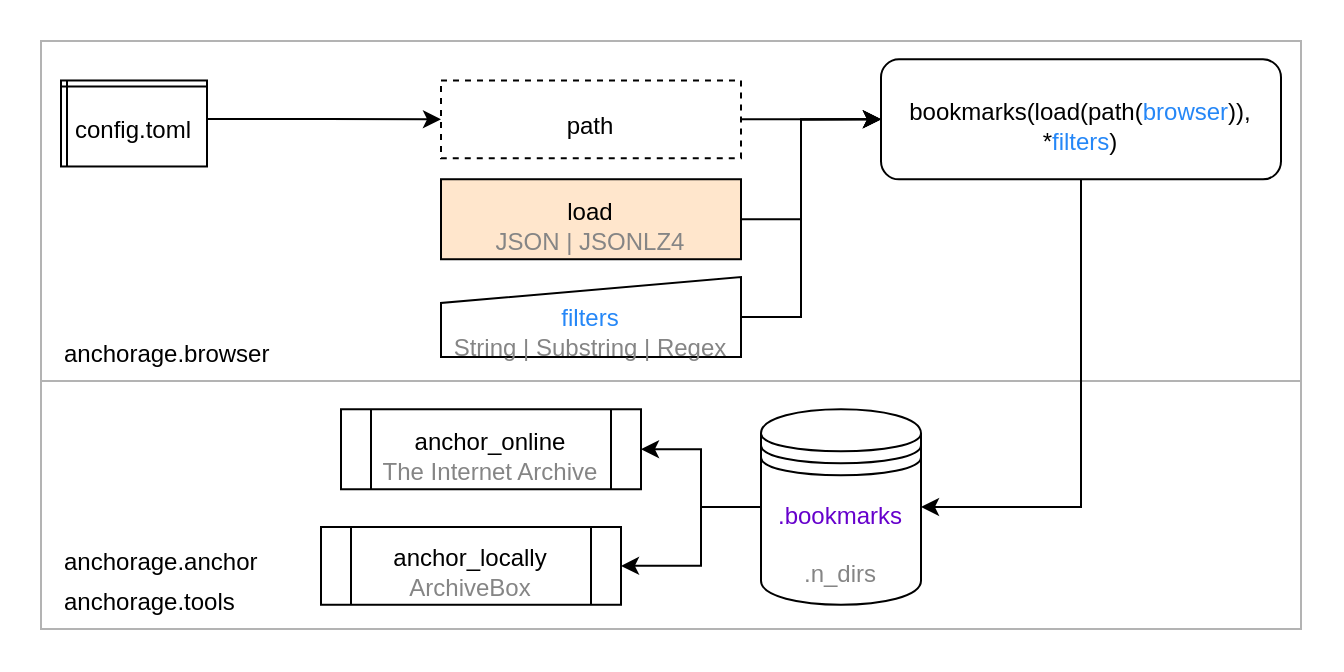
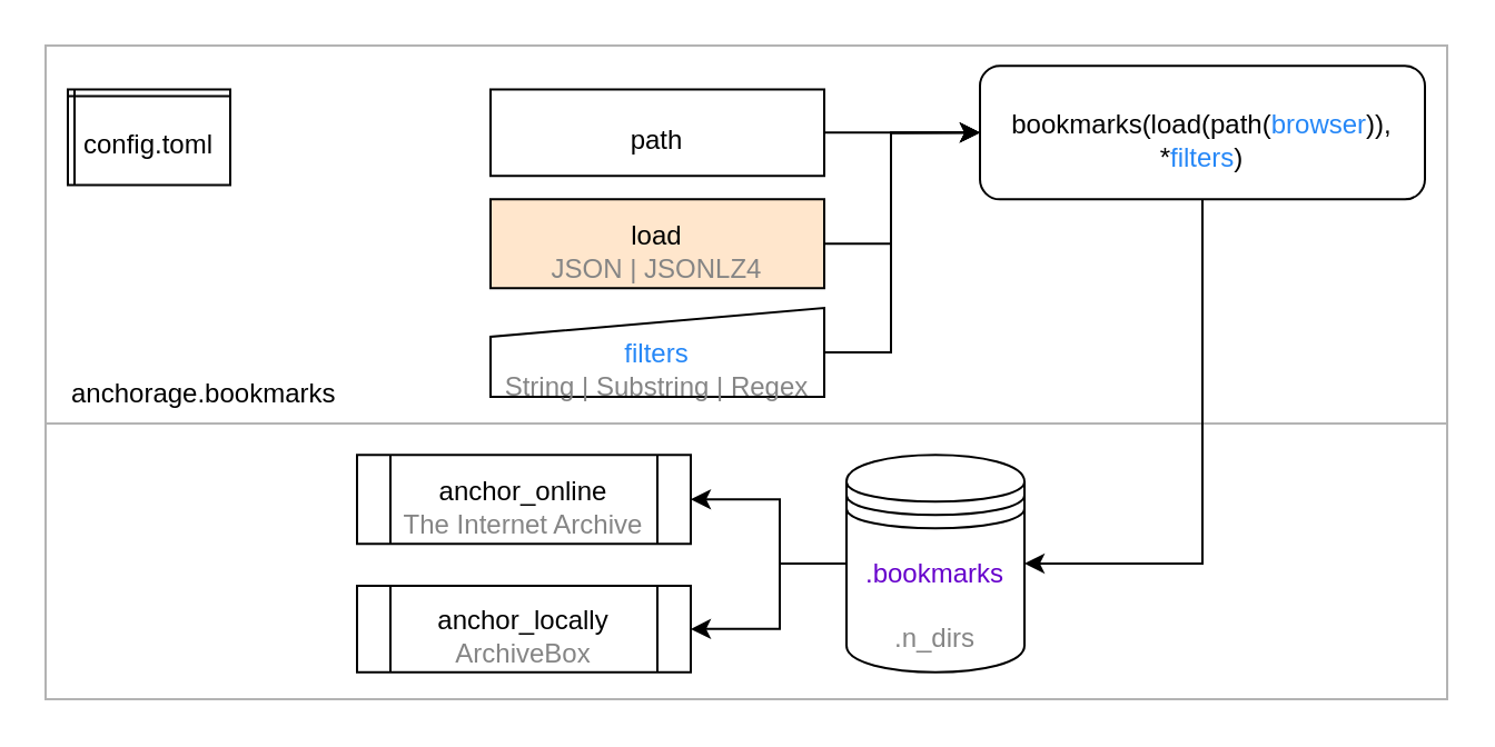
- <mxCell id="10" style="edgeStyle=orthogonalEdgeStyle;rounded=0;orthogonalLoop=1;jettySize=auto;html=1;exitX=1;exitY=0.5;exitDx=0;exitDy=0;entryX=0;entryY=0.5;entryDx=0;entryDy=0;fontColor=#828282;" edge="1" parent="1" source="11" target="9"><mxGeometry relative="1" as="geometry"><Array as="points"><mxPoint x="103" y="59" /><mxPoint x="162" y="59" /></Array></mxGeometry></mxCell>
- <mxCell id="9" value="path" style="rounded=0;whiteSpace=wrap;html=1;spacingTop=7;dashed=1;" parent="1" vertex="1"><mxGeometry x="220" y="39.74" width="150" height="38.88" as="geometry" /></mxCell>
+ <mxCell id="9" value="path" style="rounded=0;whiteSpace=wrap;html=1;spacingTop=7;" parent="1" vertex="1"><mxGeometry x="220" y="39.74" width="150" height="38.88" as="geometry" /></mxCell>
- <mxCell id="19" value="&lt;span&gt;anchorage.browser&lt;/span&gt;" style="text;html=1;align=left;verticalAlign=middle;whiteSpace=wrap;rounded=0;fontStyle=0" vertex="1" parent="1"><mxGeometry x="30" y="167" width="140" height="20" as="geometry" /></mxCell>
+ <mxCell id="19" value="&lt;span&gt;anchorage.bookmarks&lt;/span&gt;" style="text;html=1;align=left;verticalAlign=middle;whiteSpace=wrap;rounded=0;fontStyle=0" vertex="1" parent="1"><mxGeometry x="30" y="167" width="140" height="20" as="geometry" /></mxCell>
- <mxCell id="18" value="anchor_online&lt;br&gt;&lt;font color=&quot;#858585&quot;&gt;The Internet Archive&lt;/font&gt;" style="shape=process;whiteSpace=wrap;html=1;backgroundOutline=1;spacingTop=7;" parent="1" vertex="1"><mxGeometry x="170" y="204.13" width="150" height="40" as="geometry" /></mxCell>
+ <mxCell id="18" value="anchor_online&lt;br&gt;&lt;font color=&quot;#858585&quot;&gt;The Internet Archive&lt;/font&gt;" style="shape=process;whiteSpace=wrap;html=1;backgroundOutline=1;spacingTop=7;" parent="1" vertex="1"><mxGeometry x="160" y="204.13" width="150" height="40" as="geometry" /></mxCell>
- <mxCell id="20" value="&lt;span&gt;anchorage.anchor&lt;/span&gt;" style="text;html=1;strokeColor=none;fillColor=none;align=left;verticalAlign=middle;whiteSpace=wrap;rounded=0;fontStyle=0" vertex="1" parent="1"><mxGeometry x="30" y="270.88" width="130" height="20" as="geometry" /></mxCell>
- <mxCell id="21" value="&lt;span&gt;anchorage.tools&lt;/span&gt;" style="text;html=1;strokeColor=none;fillColor=none;align=left;verticalAlign=middle;whiteSpace=wrap;rounded=0;fontStyle=0" vertex="1" parent="1"><mxGeometry x="30" y="290.88" width="130" height="20" as="geometry" /></mxCell>
